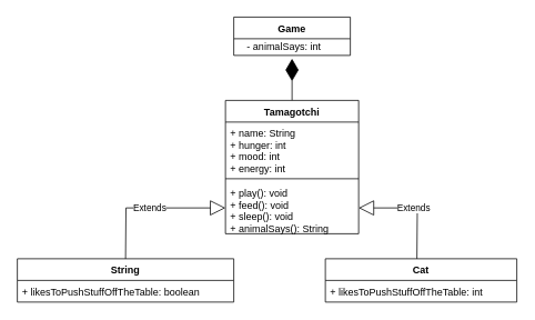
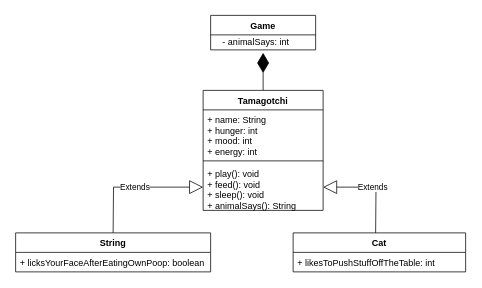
- <mxCell id="13" value="+ likesToPushStuffOffTheTable: boolean" style="text;strokeColor=none;fillColor=none;align=left;verticalAlign=top;spacingLeft=4;spacingRight=4;overflow=hidden;rotatable=0;points=[[0,0.5],[1,0.5]];portConstraint=eastwest;" vertex="1" parent="12"><mxGeometry y="26" width="260" height="26" as="geometry" /></mxCell>
+ <mxCell id="13" value="+ licksYourFaceAfterEatingOwnPoop: boolean" style="text;strokeColor=none;fillColor=none;align=left;verticalAlign=top;spacingLeft=4;spacingRight=4;overflow=hidden;rotatable=0;points=[[0,0.5],[1,0.5]];portConstraint=eastwest;" vertex="1" parent="12"><mxGeometry y="26" width="260" height="26" as="geometry" /></mxCell>
